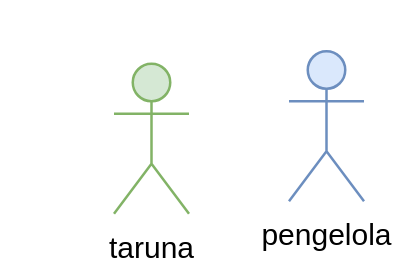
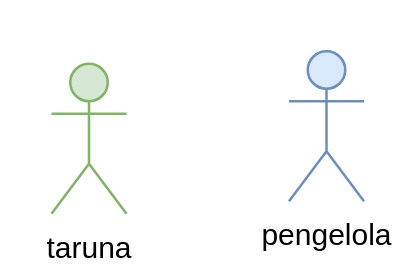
- <mxCell id="3" value="taruna" style="shape=umlActor;verticalLabelPosition=bottom;verticalAlign=top;html=1;outlineConnect=0;fillColor=#d5e8d4;strokeColor=#82b366;" vertex="1" parent="1"><mxGeometry x="45" y="25" width="30" height="60" as="geometry" /></mxCell>
+ <mxCell id="3" value="taruna" style="shape=umlActor;verticalLabelPosition=bottom;verticalAlign=top;html=1;outlineConnect=0;fillColor=#d5e8d4;strokeColor=#82b366;" vertex="1" parent="1"><mxGeometry x="20" y="25" width="30" height="60" as="geometry" /></mxCell>
